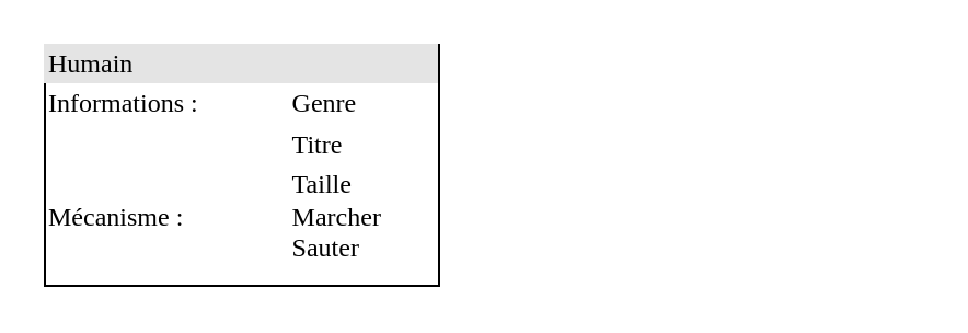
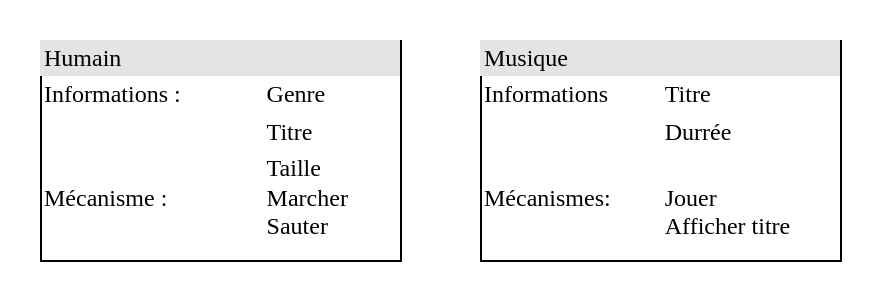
+ <mxCell id="3" value="&lt;div style=&quot;box-sizing: border-box ; width: 100% ; background: #e4e4e4 ; padding: 2px&quot;&gt;Musique&lt;/div&gt;&lt;table style=&quot;width: 100% ; font-size: 1em&quot; cellspacing=&quot;0&quot; cellpadding=&quot;2&quot;&gt;&lt;tbody&gt;&lt;tr&gt;&lt;td&gt;Informations&lt;/td&gt;&lt;td&gt;Titre&lt;/td&gt;&lt;/tr&gt;&lt;tr&gt;&lt;td&gt;&lt;br&gt;&lt;/td&gt;&lt;td&gt;Durrée &lt;br&gt;&lt;/td&gt;&lt;/tr&gt;&lt;tr&gt;&lt;td&gt;Mécanismes:&lt;br&gt;&lt;/td&gt;&lt;td&gt;&lt;br&gt;Jouer&lt;br&gt;Afficher titre&lt;br&gt;&lt;/td&gt;&lt;/tr&gt;&lt;/tbody&gt;&lt;/table&gt;" style="verticalAlign=top;align=left;overflow=fill;html=1;rounded=0;shadow=0;comic=0;labelBackgroundColor=none;strokeColor=#000000;strokeWidth=1;fillColor=#ffffff;fontFamily=Verdana;fontSize=12;fontColor=#000000;" parent="1" vertex="1"><mxGeometry x="240" y="20" width="180" height="110" as="geometry" /></mxCell>
